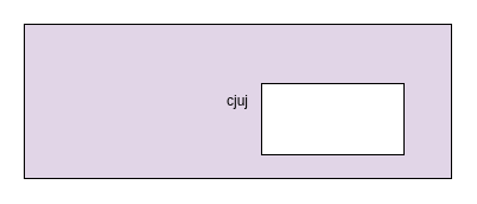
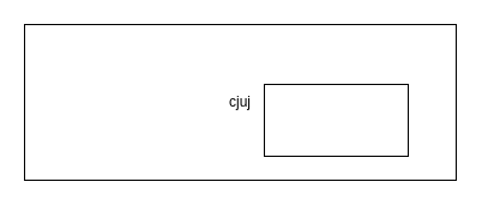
- <mxCell id="2" value="&lt;div&gt;cjuj&lt;/div&gt;" style="rounded=0;whiteSpace=wrap;html=1;fillColor=#e1d5e7;" vertex="1" parent="1"><mxGeometry x="20" y="20" width="360" height="130" as="geometry" /></mxCell>
+ <mxCell id="2" value="&lt;div&gt;cjuj&lt;/div&gt;" style="rounded=0;whiteSpace=wrap;html=1;" vertex="1" parent="1"><mxGeometry x="20" y="20" width="360" height="130" as="geometry" /></mxCell>
